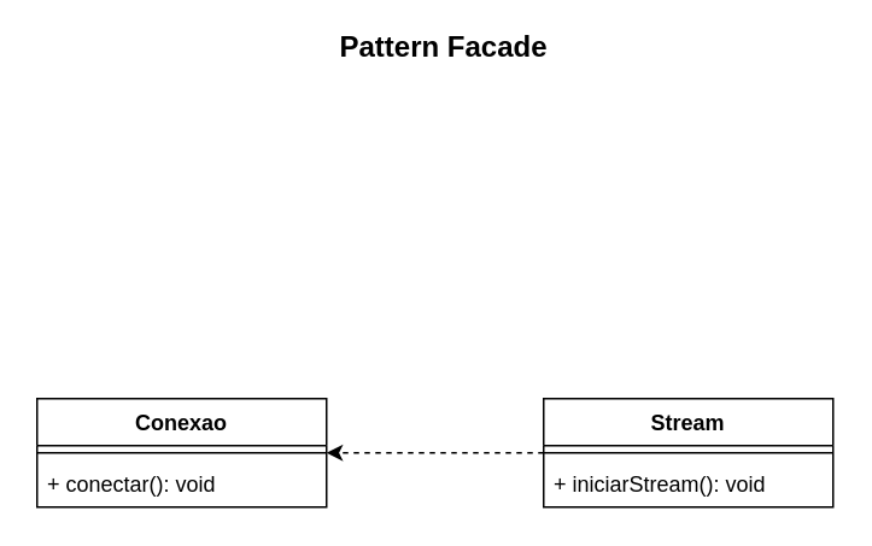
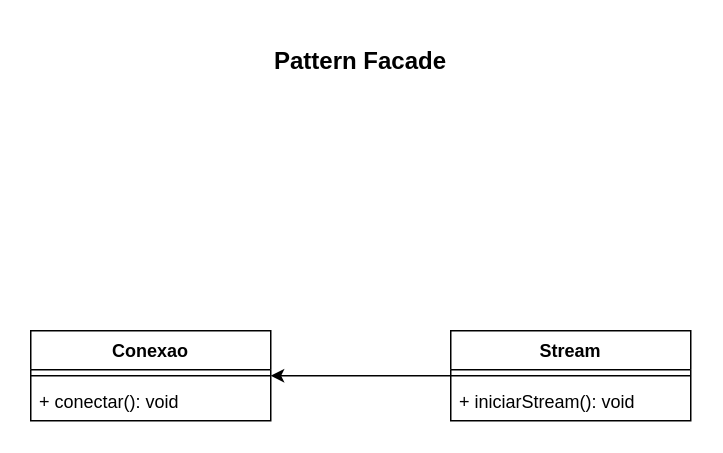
- <mxCell id="9" value="Pattern Facade" style="text;html=1;strokeColor=none;fillColor=none;align=center;verticalAlign=middle;whiteSpace=wrap;rounded=0;fontStyle=1;fontSize=16;" parent="1" vertex="1"><mxGeometry x="162" y="5" width="166" height="40" as="geometry" /></mxCell>
+ <mxCell id="9" value="Pattern Facade" style="text;html=1;strokeColor=none;fillColor=none;align=center;verticalAlign=middle;whiteSpace=wrap;rounded=0;fontStyle=1;fontSize=16;" parent="1" vertex="1"><mxGeometry x="157" width="166" height="40" as="geometry" y="20" /></mxCell>
- <mxCell id="5" style="edgeStyle=orthogonalEdgeStyle;rounded=0;orthogonalLoop=1;jettySize=auto;html=1;dashed=1;" edge="1" parent="1" source="6" target="2"><mxGeometry relative="1" as="geometry" /></mxCell>
+ <mxCell id="5" style="edgeStyle=orthogonalEdgeStyle;rounded=0;orthogonalLoop=1;jettySize=auto;html=1;" edge="1" parent="1" source="6" target="2"><mxGeometry relative="1" as="geometry" /></mxCell>
